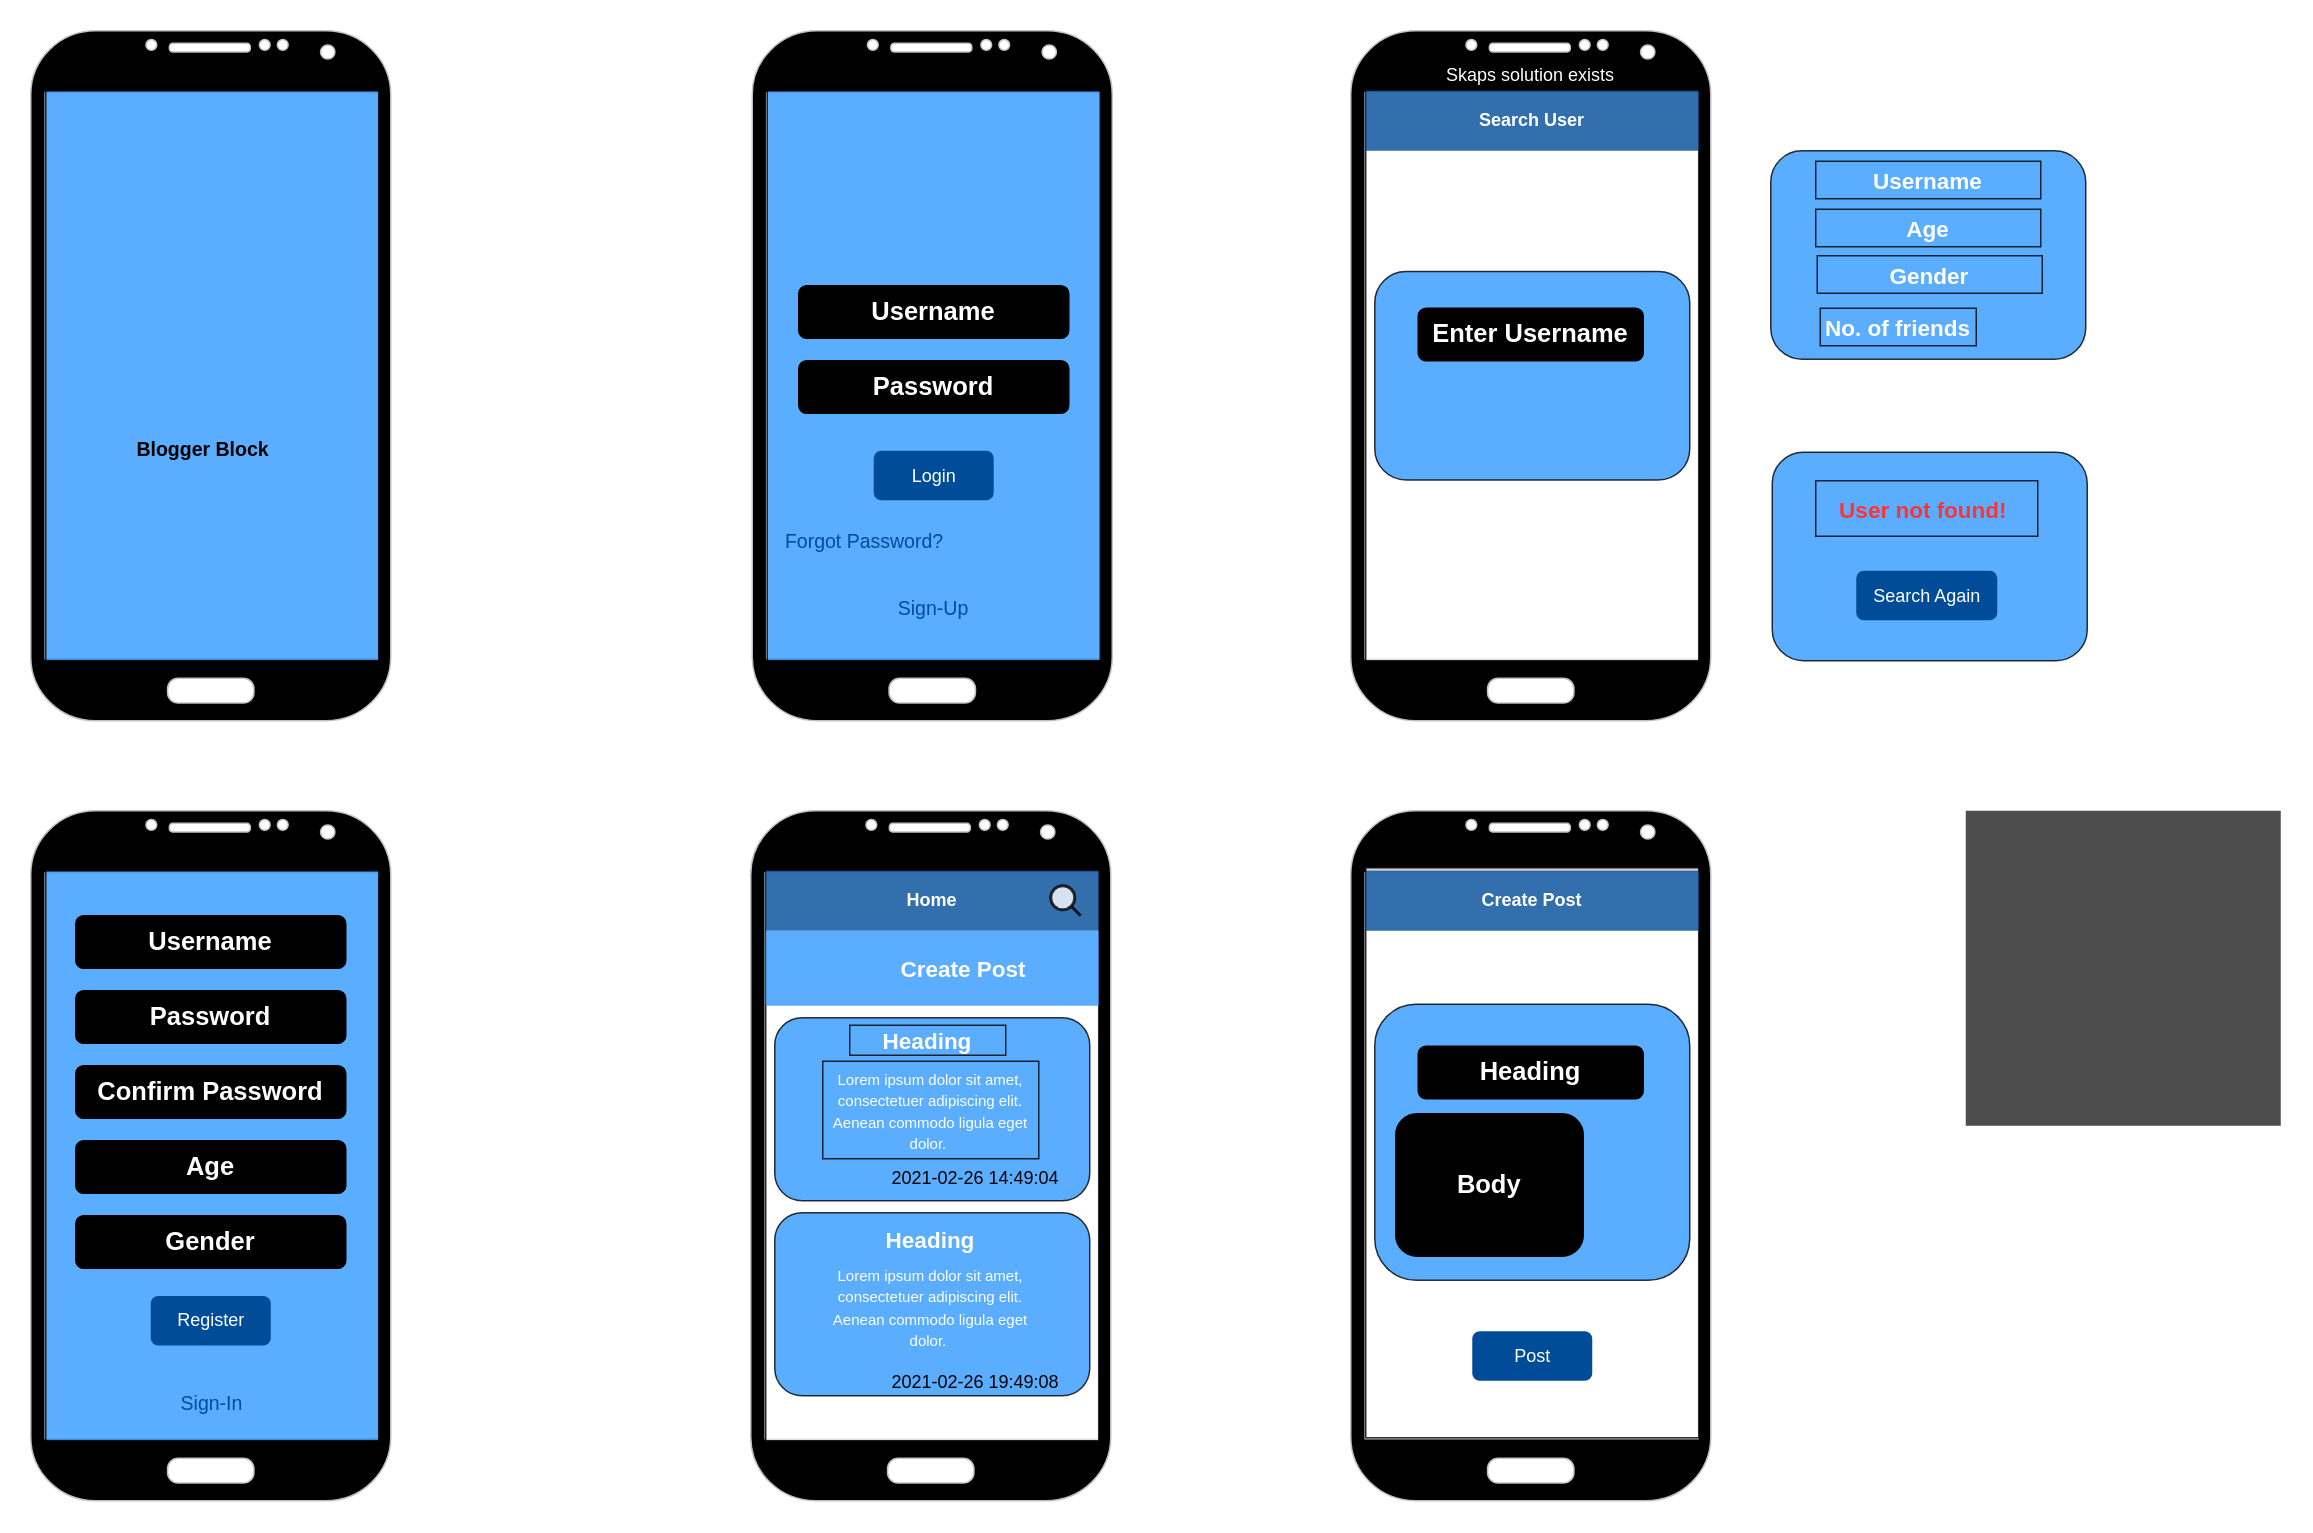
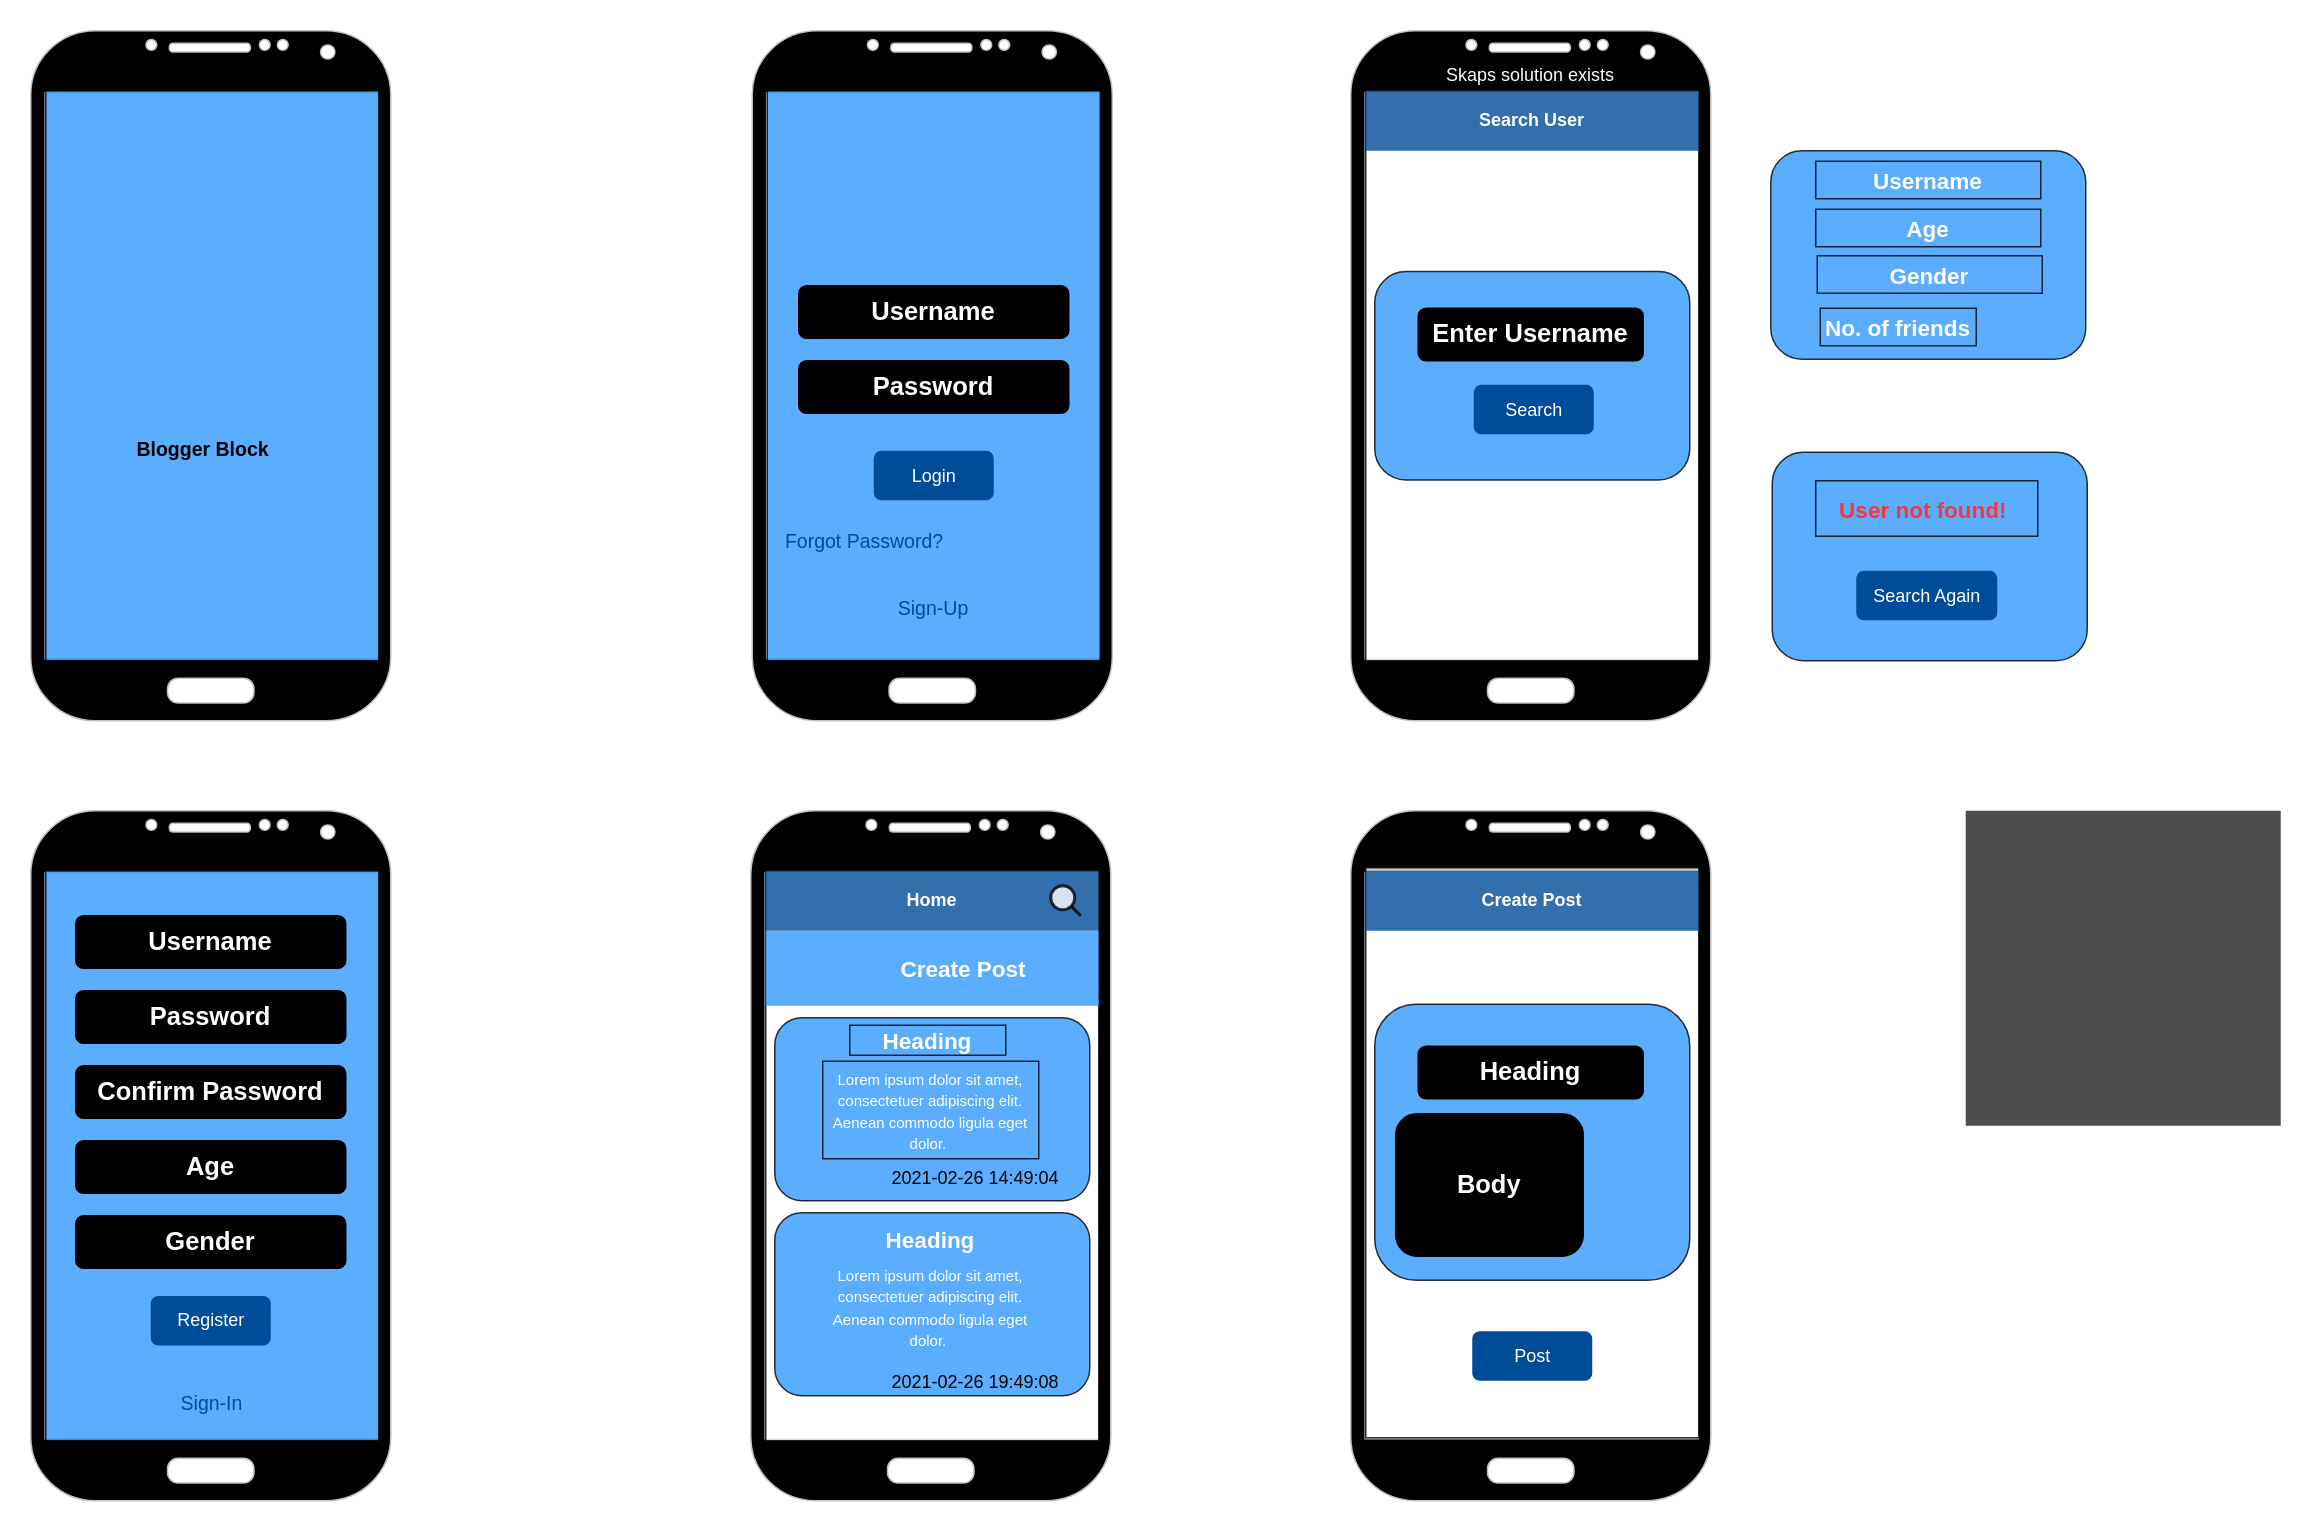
+ <mxCell id="51" value="Search" style="rounded=1;align=center;strokeColor=none;html=1;fontColor=#ffffff;fontSize=12;fillColor=#004C99;" parent="1" vertex="1"><mxGeometry x="982" y="256" width="80" height="33" as="geometry" /></mxCell>
